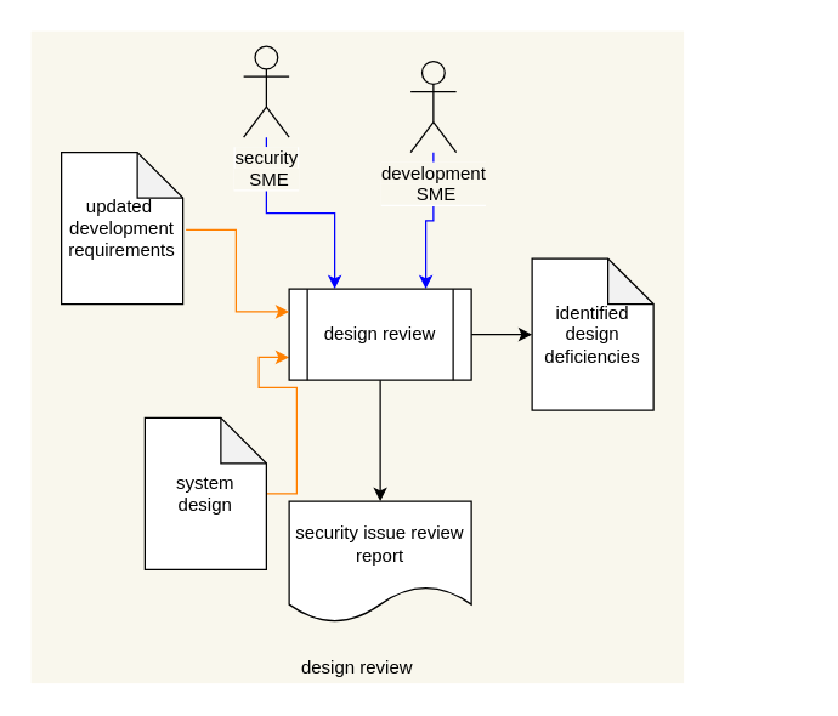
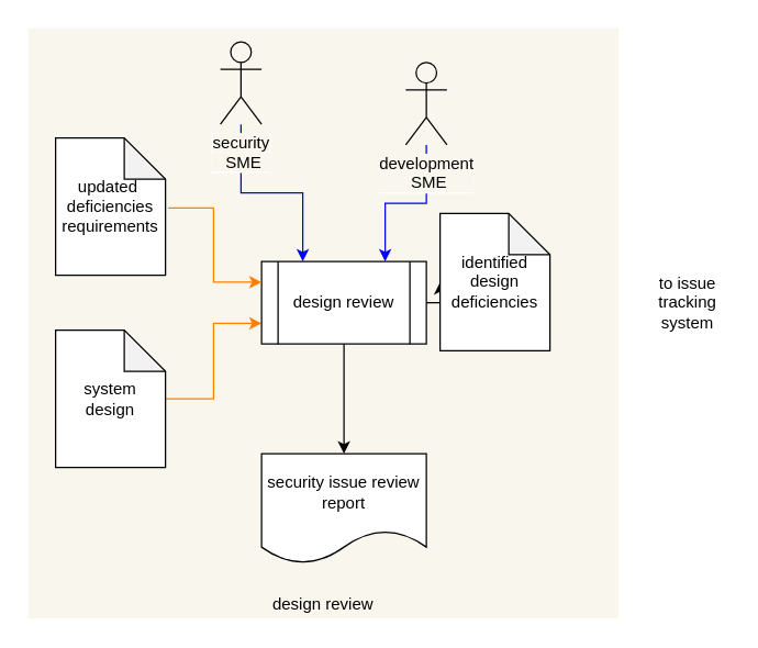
- <mxCell id="6" value="&lt;span style=&quot;background-color: rgb(249 , 247 , 237)&quot;&gt;development&lt;br&gt;&amp;nbsp; &amp;nbsp; &amp;nbsp; &amp;nbsp;SME&amp;nbsp; &amp;nbsp; &amp;nbsp;&amp;nbsp;&lt;/span&gt;" style="shape=umlActor;verticalLabelPosition=bottom;labelBackgroundColor=#ffffff;verticalAlign=top;html=1;outlineConnect=0;fillColor=none;" parent="1" vertex="1"><mxGeometry x="270" y="40" width="30" height="60" as="geometry" /></mxCell>
+ <mxCell id="6" value="&lt;span style=&quot;background-color: rgb(249 , 247 , 237)&quot;&gt;development&lt;br&gt;&amp;nbsp; &amp;nbsp; &amp;nbsp; &amp;nbsp;SME&amp;nbsp; &amp;nbsp; &amp;nbsp;&amp;nbsp;&lt;/span&gt;" style="shape=umlActor;verticalLabelPosition=bottom;labelBackgroundColor=#ffffff;verticalAlign=top;html=1;outlineConnect=0;fillColor=none;" parent="1" vertex="1"><mxGeometry x="295" y="45" width="30" height="60" as="geometry" /></mxCell>
- <mxCell id="13" value="updated&amp;nbsp; development requirements" style="shape=note;whiteSpace=wrap;html=1;backgroundOutline=1;darkOpacity=0.05;" parent="1" vertex="1"><mxGeometry x="40" y="100" width="80" height="100" as="geometry" /></mxCell>
+ <mxCell id="13" value="updated&amp;nbsp; deficiencies requirements" style="shape=note;whiteSpace=wrap;html=1;backgroundOutline=1;darkOpacity=0.05;" parent="1" vertex="1"><mxGeometry x="40" y="100" width="80" height="100" as="geometry" /></mxCell>
- <mxCell id="15" value="identified design deficiencies" style="shape=note;whiteSpace=wrap;html=1;backgroundOutline=1;darkOpacity=0.05;" parent="1" vertex="1"><mxGeometry x="350" y="170" width="80" height="100" as="geometry" /></mxCell>
+ <mxCell id="15" value="identified design deficiencies" style="shape=note;whiteSpace=wrap;html=1;backgroundOutline=1;darkOpacity=0.05;" parent="1" vertex="1"><mxGeometry x="320" y="155" width="80" height="100" as="geometry" /></mxCell>
+ <mxCell id="17" value="to issue&lt;br&gt;tracking&lt;br&gt;system" style="text;html=1;align=center;verticalAlign=middle;resizable=0;points=[];autosize=1;strokeColor=none;fillColor=none;" vertex="1" parent="1"><mxGeometry x="470" y="195" width="60" height="50" as="geometry" /></mxCell>
- <mxCell id="8" value="system&lt;br&gt;design" style="shape=note;whiteSpace=wrap;html=1;backgroundOutline=1;darkOpacity=0.05;" parent="1" vertex="1"><mxGeometry x="95" y="275" width="80" height="100" as="geometry" /></mxCell>
+ <mxCell id="8" value="system&lt;br&gt;design" style="shape=note;whiteSpace=wrap;html=1;backgroundOutline=1;darkOpacity=0.05;" parent="1" vertex="1"><mxGeometry x="40" y="240" width="80" height="100" as="geometry" /></mxCell>
